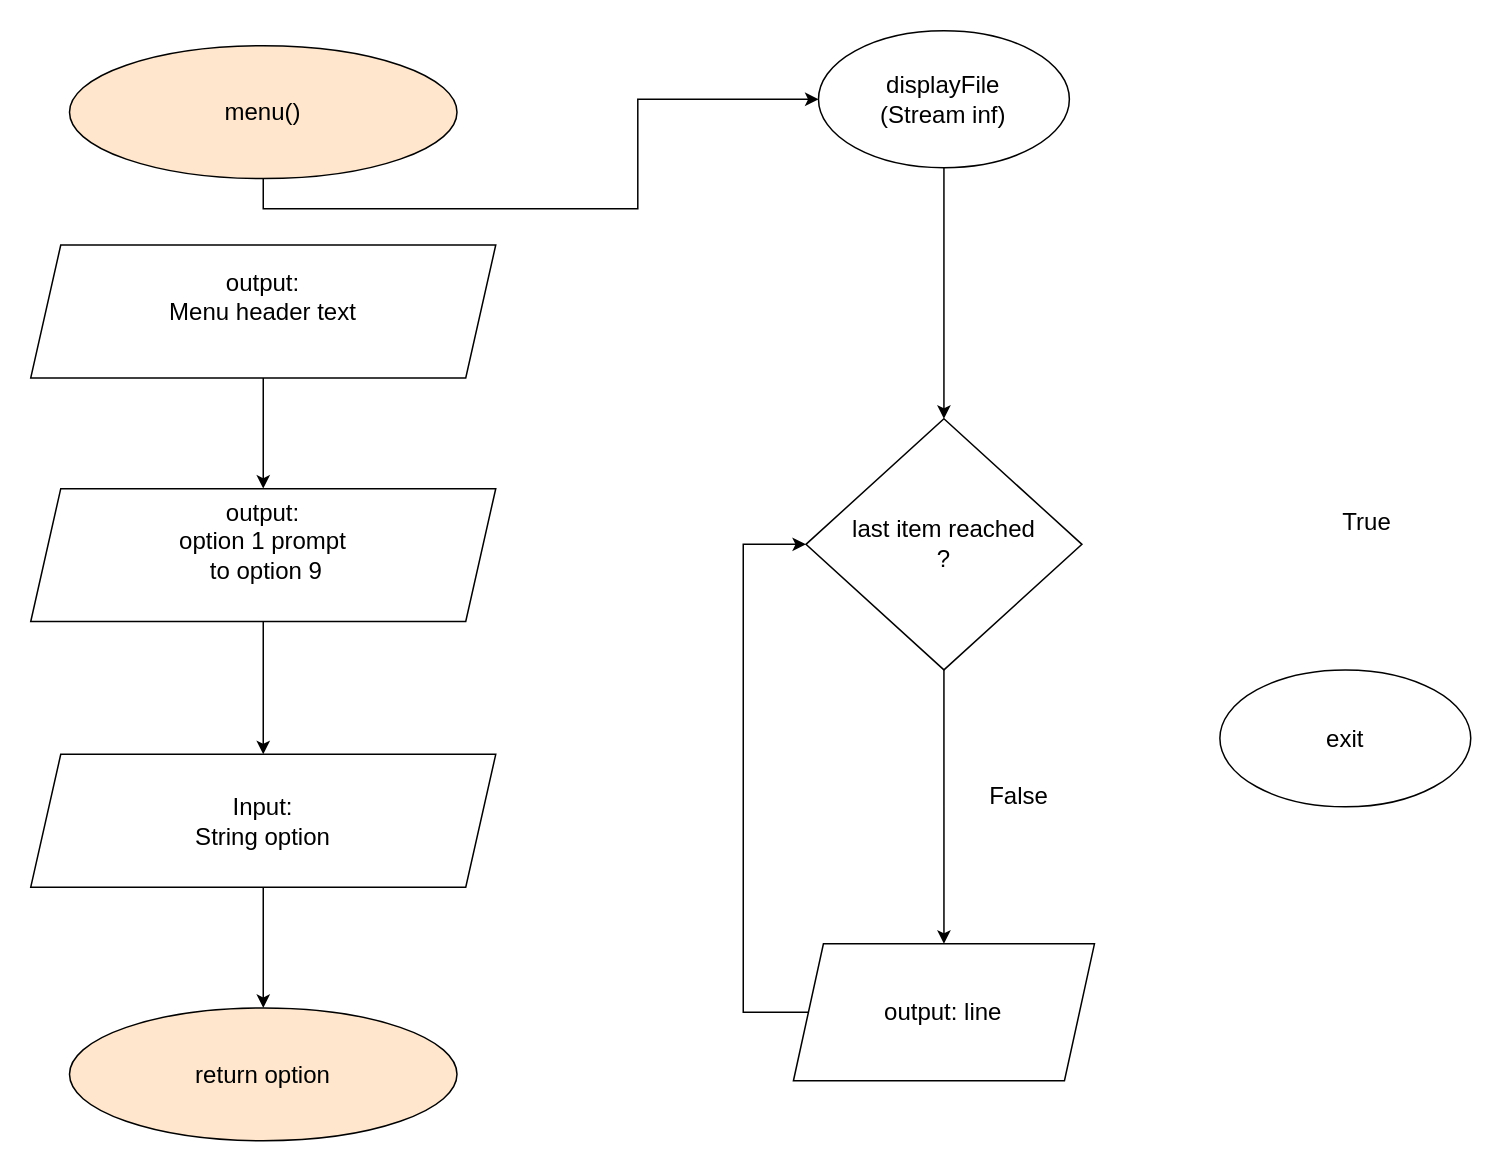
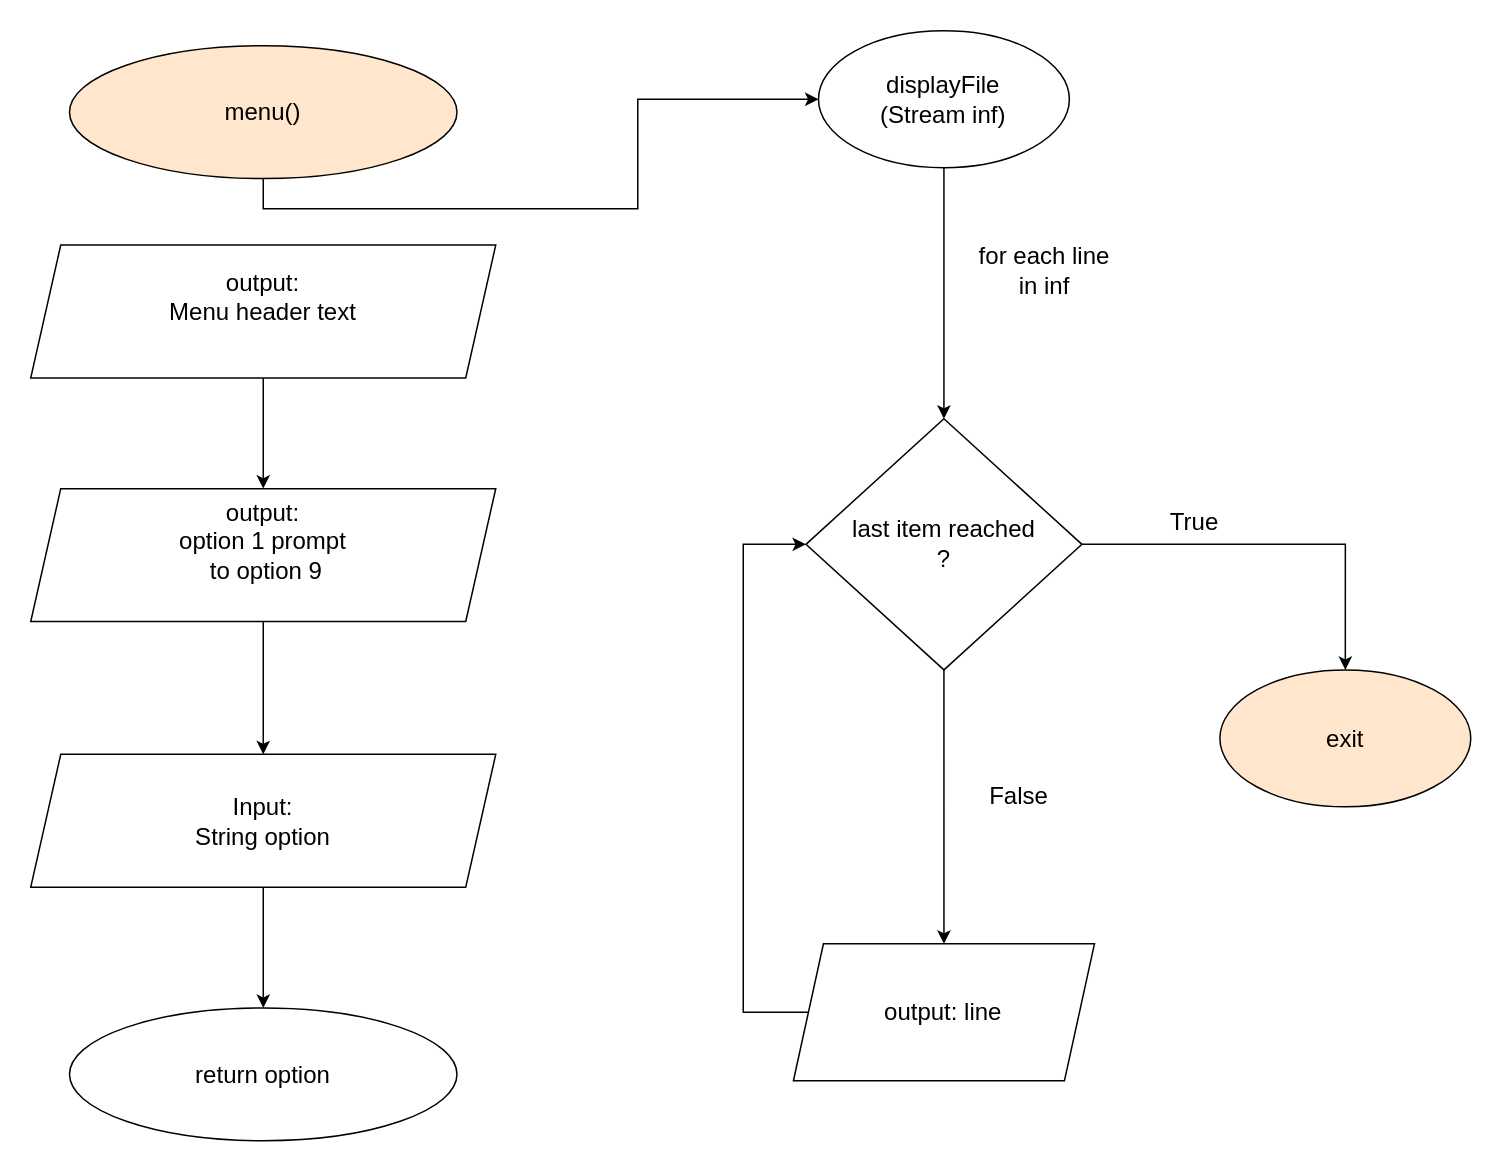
+ <mxCell id="18" value="for each line in inf" style="text;html=1;align=center;verticalAlign=middle;whiteSpace=wrap;rounded=0;fontSize=16;" vertex="1" parent="12"><mxGeometry x="150.517" y="136.957" width="100.345" height="45.652" as="geometry" /></mxCell>
- <mxCell id="22" value="True" style="text;html=1;align=center;verticalAlign=middle;whiteSpace=wrap;rounded=0;fontSize=16;" vertex="1" parent="12"><mxGeometry x="365.862" y="304.348" width="100.345" height="45.652" as="geometry" /></mxCell>
+ <mxCell id="22" value="True" style="text;html=1;align=center;verticalAlign=middle;whiteSpace=wrap;rounded=0;fontSize=16;" vertex="1" parent="12"><mxGeometry x="250.862" y="304.348" width="100.345" height="45.652" as="geometry" /></mxCell>
+ <mxCell id="15" style="edgeStyle=orthogonalEdgeStyle;rounded=0;orthogonalLoop=1;jettySize=auto;html=1;exitX=1;exitY=0.5;exitDx=0;exitDy=0;entryX=0.5;entryY=0;entryDx=0;entryDy=0;fontSize=16;" edge="1" parent="12" source="17" target="19"><mxGeometry relative="1" as="geometry" /></mxCell>
- <mxCell id="19" value="exit" style="ellipse;whiteSpace=wrap;html=1;fontSize=16;" vertex="1" parent="12"><mxGeometry x="317.759" y="426.087" width="167.241" height="91.304" as="geometry" /></mxCell>
+ <mxCell id="19" value="exit" style="ellipse;whiteSpace=wrap;html=1;fontSize=16;fillColor=#ffe6cc;" vertex="1" parent="12"><mxGeometry x="317.759" y="426.087" width="167.241" height="91.304" as="geometry" /></mxCell>
- <mxCell id="11" value="return option" style="ellipse;whiteSpace=wrap;html=1;fontSize=16;fillColor=#ffe6cc;" vertex="1" parent="2"><mxGeometry x="25.833" y="641.426" width="258.333" height="88.574" as="geometry" /></mxCell>
+ <mxCell id="11" value="return option" style="ellipse;whiteSpace=wrap;html=1;fontSize=16;" vertex="1" parent="2"><mxGeometry x="25.833" y="641.426" width="258.333" height="88.574" as="geometry" /></mxCell>
